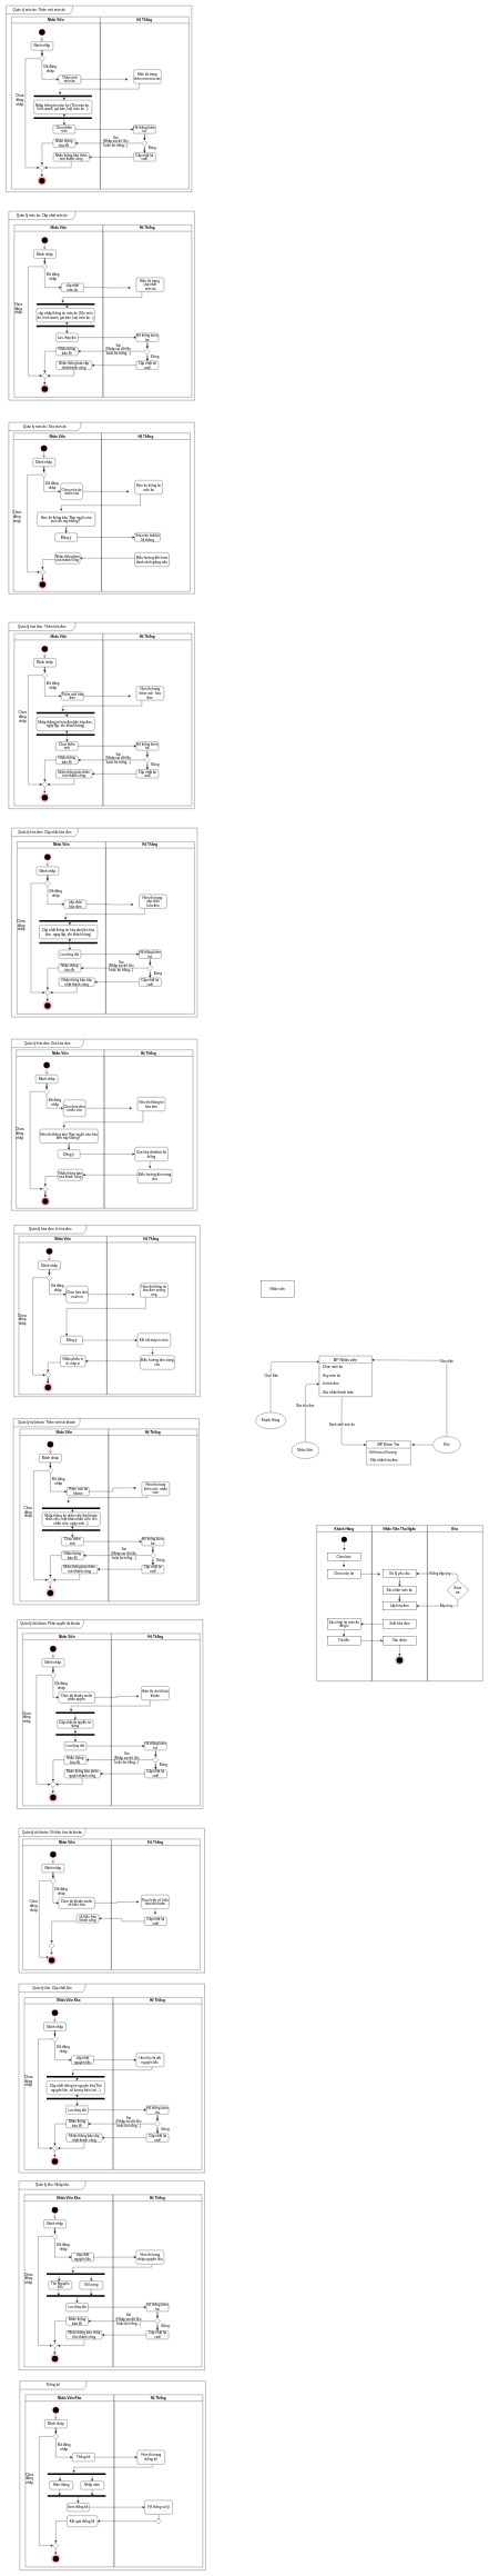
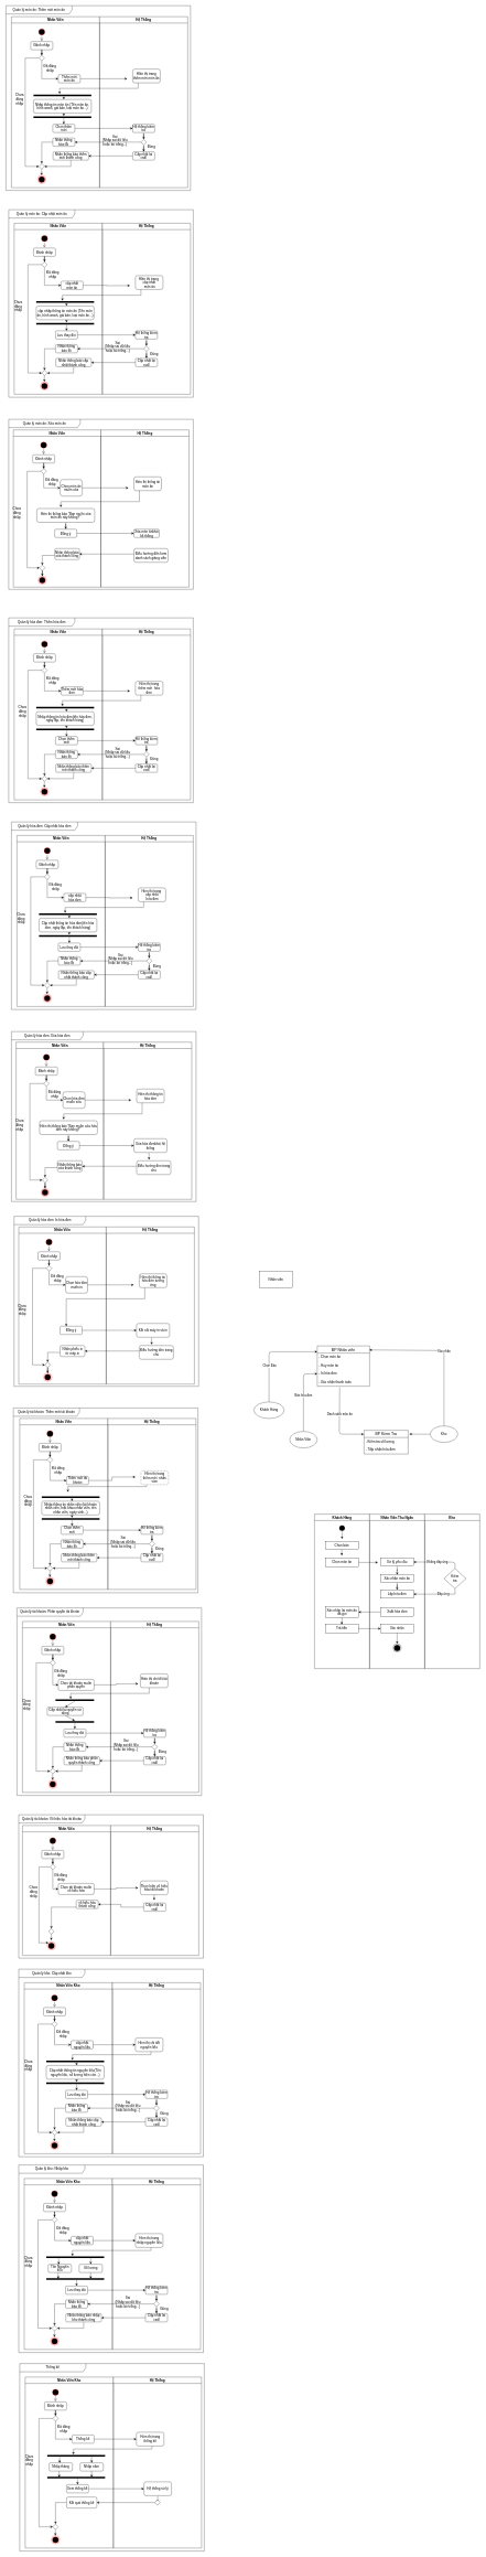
- <mxCell id="273" value="HIển thị trang thêm mới&amp;nbsp; nhân vien" style="rounded=1;whiteSpace=wrap;html=1;" parent="272" vertex="1"><mxGeometry x="120" y="190" width="100" height="50" as="geometry" /></mxCell>
+ <mxCell id="273" value="HIển thị trang thêm mới&amp;nbsp; nhân vien" style="rounded=1;whiteSpace=wrap;html=1;dashed=1;" parent="272" vertex="1"><mxGeometry x="120" y="190" width="100" height="50" as="geometry" /></mxCell>
- <mxCell id="299" value="Cập nhật lại quyền sử dụng" style="rounded=1;whiteSpace=wrap;html=1;" parent="287" vertex="1"><mxGeometry x="125" y="311" width="130" height="30" as="geometry" /></mxCell>
+ <mxCell id="299" value="Cập nhật lại quyền sử dụng" style="rounded=1;whiteSpace=wrap;html=1;" parent="287" vertex="1"><mxGeometry x="90" y="311" width="130" height="30" as="geometry" /></mxCell>
- <mxCell id="463" value="HIển tháng" style="rounded=1;whiteSpace=wrap;html=1;" parent="1" vertex="1"><mxGeometry x="177.13" y="8930" width="84.25" height="30" as="geometry" /></mxCell>
+ <mxCell id="463" value="Nhập tháng" style="rounded=1;whiteSpace=wrap;html=1;" parent="1" vertex="1"><mxGeometry x="177.13" y="8930" width="84.25" height="30" as="geometry" /></mxCell>
